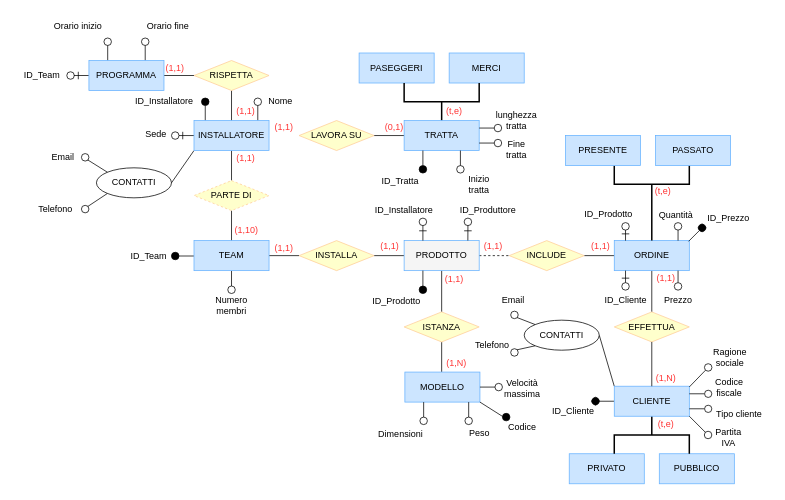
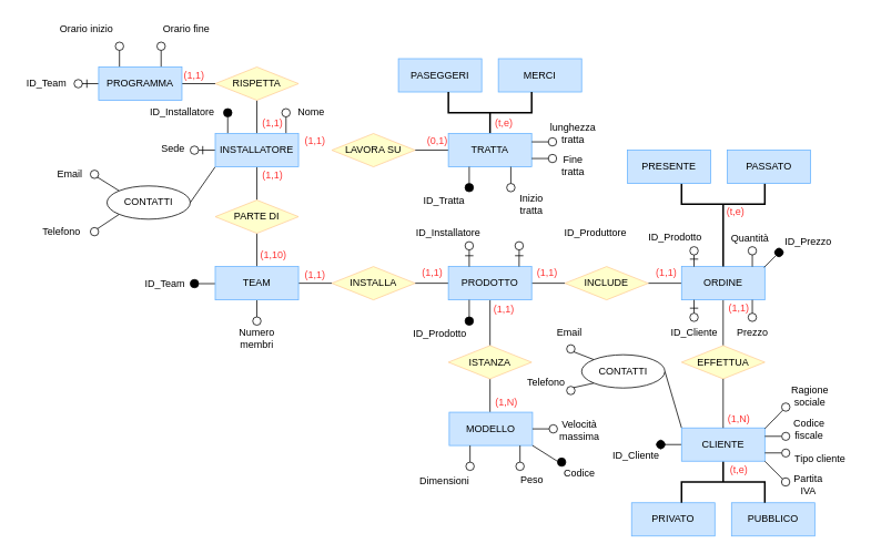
- <mxCell id="31" value="PARTE DI" style="rhombus;whiteSpace=wrap;html=1;fillColor=#FFFFCC;strokeColor=#FFCC99;dashed=1;" vertex="1" parent="1"><mxGeometry x="258" y="240" width="100" height="40" as="geometry" /></mxCell>
+ <mxCell id="31" value="PARTE DI" style="rhombus;whiteSpace=wrap;html=1;fillColor=#FFFFCC;strokeColor=#FFCC99;" vertex="1" parent="1"><mxGeometry x="258" y="240" width="100" height="40" as="geometry" /></mxCell>
- <mxCell id="177" value="ID_Produttore" style="text;html=1;align=center;verticalAlign=middle;whiteSpace=wrap;rounded=0;" vertex="1" parent="1"><mxGeometry x="620" y="270" width="60" height="20" as="geometry" /></mxCell>
+ <mxCell id="177" value="ID_Produttore" style="text;html=1;align=center;verticalAlign=middle;whiteSpace=wrap;rounded=0;" vertex="1" parent="1"><mxGeometry x="685" y="270" width="60" height="20" as="geometry" /></mxCell>
- <mxCell id="29" value="PRODOTTO" style="rounded=0;whiteSpace=wrap;html=1;fillColor=#f5f5f5;strokeColor=#66B2FF;" vertex="1" parent="1"><mxGeometry x="538" y="320" width="100" height="40" as="geometry" /></mxCell>
+ <mxCell id="29" value="PRODOTTO" style="rounded=0;whiteSpace=wrap;html=1;fillColor=#CCE5FF;strokeColor=#66B2FF;" vertex="1" parent="1"><mxGeometry x="538" y="320" width="100" height="40" as="geometry" /></mxCell>
- <mxCell id="7" value="" style="endArrow=none;html=1;rounded=0;exitX=1;exitY=0.5;exitDx=0;exitDy=0;entryX=0;entryY=0.5;entryDx=0;entryDy=0;dashed=1;" edge="1" parent="1" source="29" target="28"><mxGeometry width="50" height="50" relative="1" as="geometry"><mxPoint x="678" y="350" as="sourcePoint" /><mxPoint x="728" y="300" as="targetPoint" /></mxGeometry></mxCell>
+ <mxCell id="7" value="" style="endArrow=none;html=1;rounded=0;exitX=1;exitY=0.5;exitDx=0;exitDy=0;entryX=0;entryY=0.5;entryDx=0;entryDy=0;" edge="1" parent="1" source="29" target="28"><mxGeometry width="50" height="50" relative="1" as="geometry"><mxPoint x="678" y="350" as="sourcePoint" /><mxPoint x="728" y="300" as="targetPoint" /></mxGeometry></mxCell>
